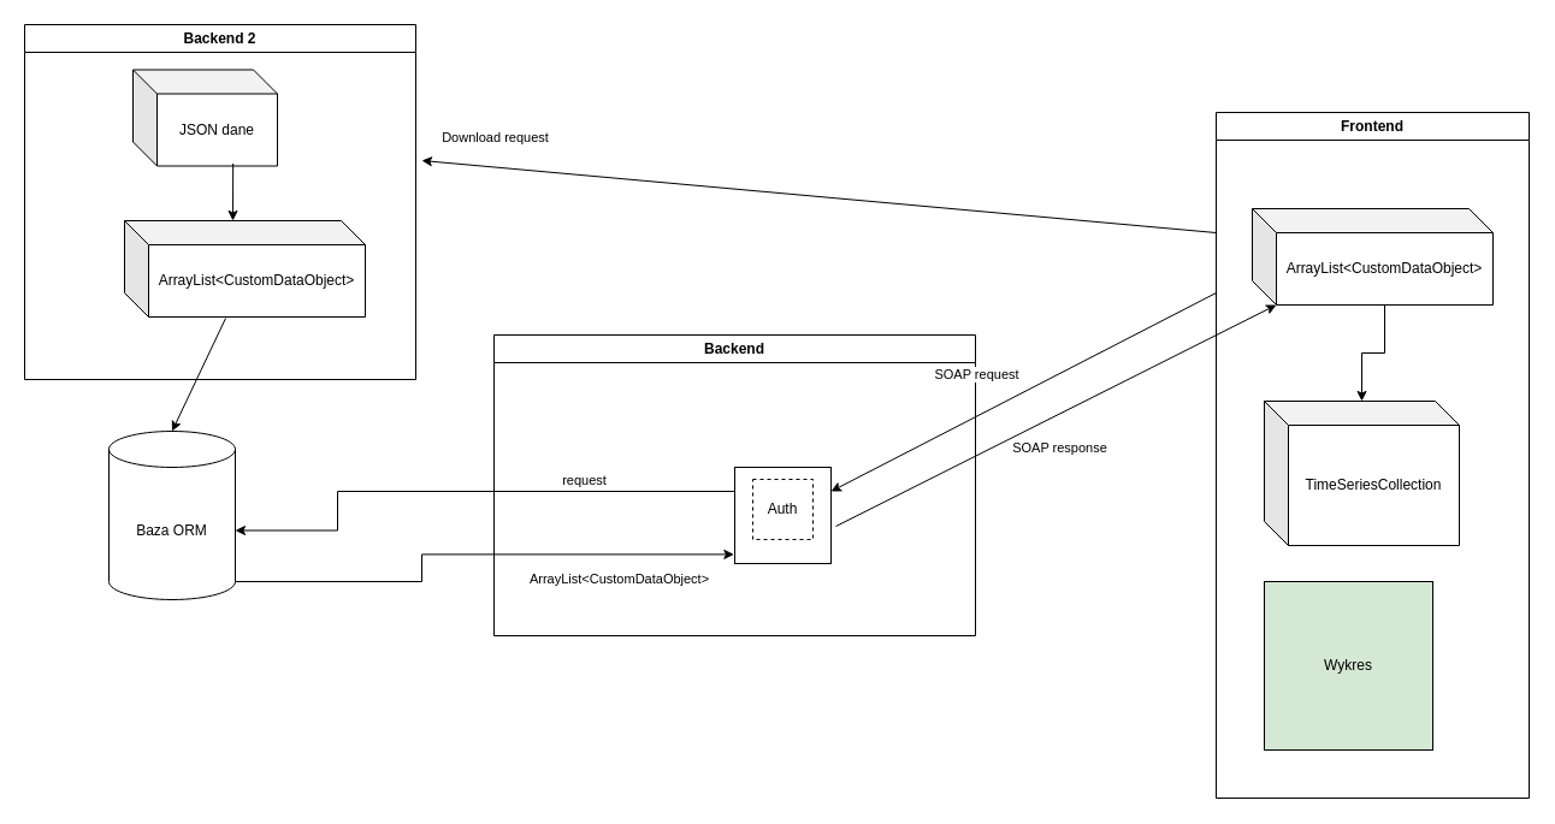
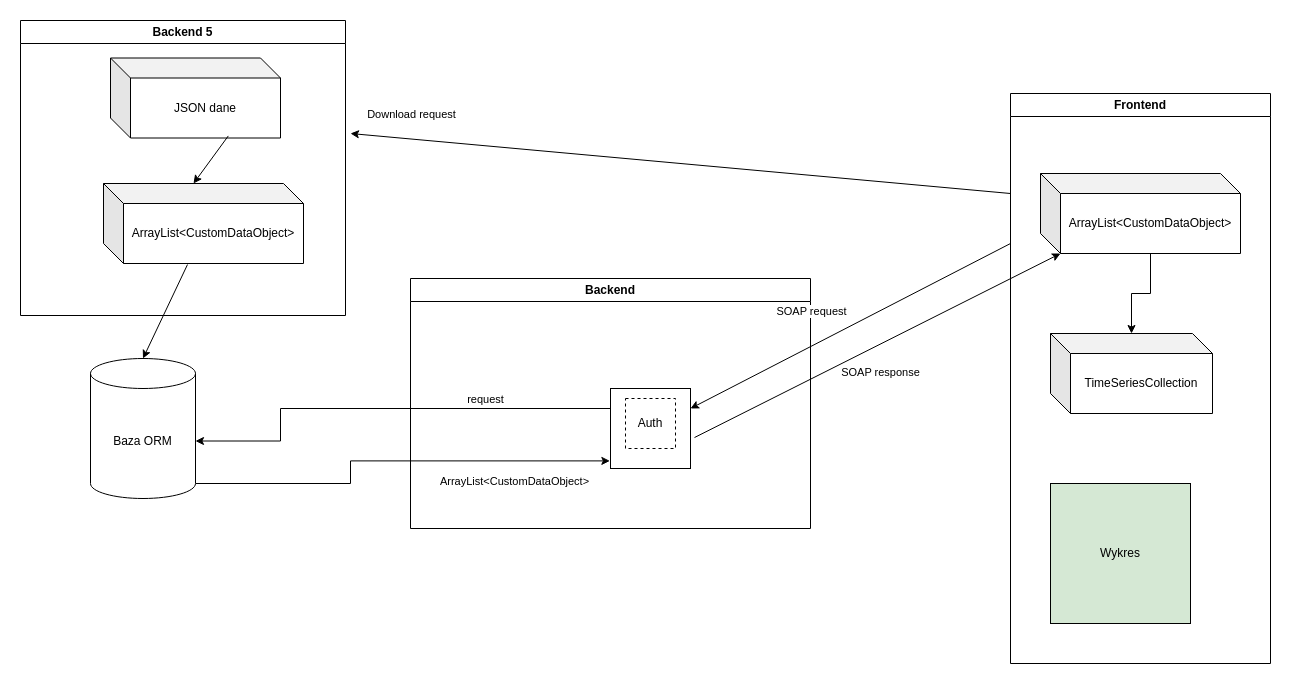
- <mxCell id="20" value="Backend 2" style="swimlane;whiteSpace=wrap;html=1;" vertex="1" parent="1"><mxGeometry x="20" y="20" width="325" height="295" as="geometry" /></mxCell>
+ <mxCell id="20" value="Backend 5" style="swimlane;whiteSpace=wrap;html=1;" vertex="1" parent="1"><mxGeometry x="20" y="20" width="325" height="295" as="geometry" /></mxCell>
- <mxCell id="22" value="JSON dane" style="shape=cube;whiteSpace=wrap;html=1;boundedLbl=1;backgroundOutline=1;darkOpacity=0.05;darkOpacity2=0.1;" vertex="1" parent="20"><mxGeometry x="90" y="37.5" width="120" height="80" as="geometry" /></mxCell>
+ <mxCell id="22" value="JSON dane" style="shape=cube;whiteSpace=wrap;html=1;boundedLbl=1;backgroundOutline=1;darkOpacity=0.05;darkOpacity2=0.1;" vertex="1" parent="20"><mxGeometry x="90" y="37.5" width="170" height="80" as="geometry" /></mxCell>
- <mxCell id="6" value="TimeSeriesCollection" style="shape=cube;whiteSpace=wrap;html=1;boundedLbl=1;backgroundOutline=1;darkOpacity=0.05;darkOpacity2=0.1;" vertex="1" parent="5"><mxGeometry x="40" y="240" width="162" height="120" as="geometry" /></mxCell>
+ <mxCell id="6" value="TimeSeriesCollection" style="shape=cube;whiteSpace=wrap;html=1;boundedLbl=1;backgroundOutline=1;darkOpacity=0.05;darkOpacity2=0.1;" vertex="1" parent="5"><mxGeometry x="40" y="240" width="162" height="80" as="geometry" /></mxCell>
